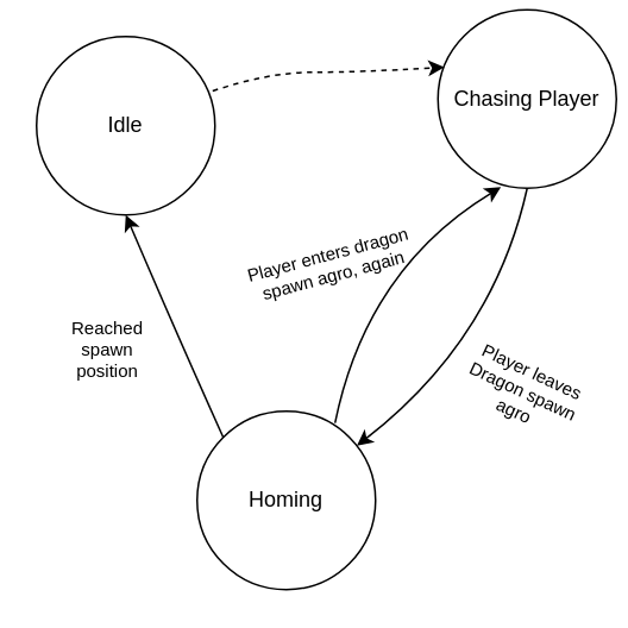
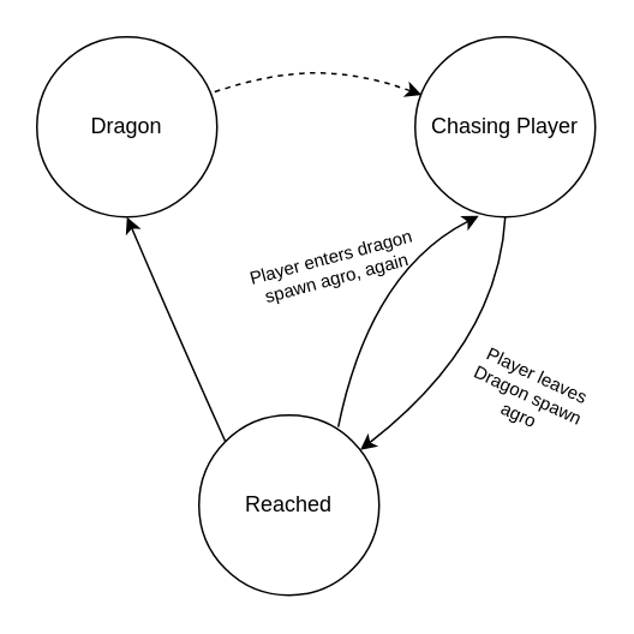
- <mxCell id="3" value="Chasing Player" style="ellipse;whiteSpace=wrap;html=1;" vertex="1" parent="1"><mxGeometry x="245" y="5" width="100" height="100" as="geometry" /></mxCell>
+ <mxCell id="3" value="Chasing Player" style="ellipse;whiteSpace=wrap;html=1;" vertex="1" parent="1"><mxGeometry x="230" y="20" width="100" height="100" as="geometry" /></mxCell>
- <mxCell id="2" value="Idle" style="ellipse;whiteSpace=wrap;html=1;" vertex="1" parent="1"><mxGeometry x="20" y="20" width="100" height="100" as="geometry" /></mxCell>
+ <mxCell id="2" value="Dragon" style="ellipse;whiteSpace=wrap;html=1;" vertex="1" parent="1"><mxGeometry x="20" y="20" width="100" height="100" as="geometry" /></mxCell>
- <mxCell id="10" value="Reached spawn position" style="text;html=1;strokeColor=none;fillColor=none;align=center;verticalAlign=middle;whiteSpace=wrap;rounded=0;glass=0;sketch=0;fontSize=10;" vertex="1" parent="1"><mxGeometry x="30" y="180" width="60" height="30" as="geometry" /></mxCell>
- <mxCell id="5" value="Homing" style="ellipse;whiteSpace=wrap;html=1;" vertex="1" parent="1"><mxGeometry x="110" y="230" width="100" height="100" as="geometry" /></mxCell>
+ <mxCell id="5" value="Reached" style="ellipse;whiteSpace=wrap;html=1;" vertex="1" parent="1"><mxGeometry x="110" y="230" width="100" height="100" as="geometry" /></mxCell>
